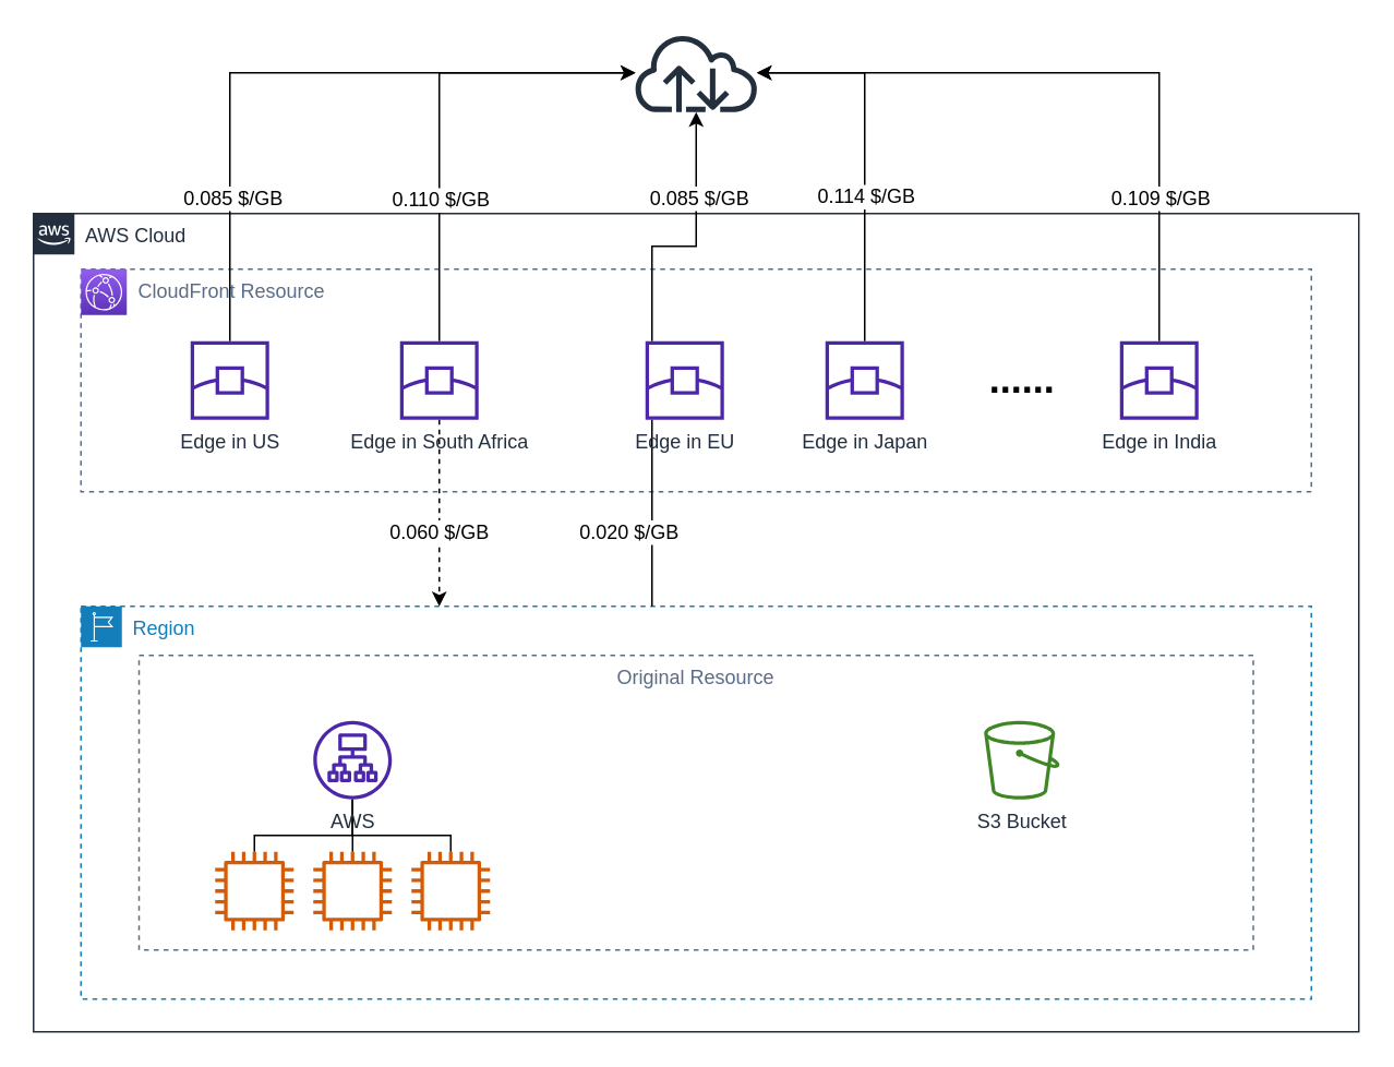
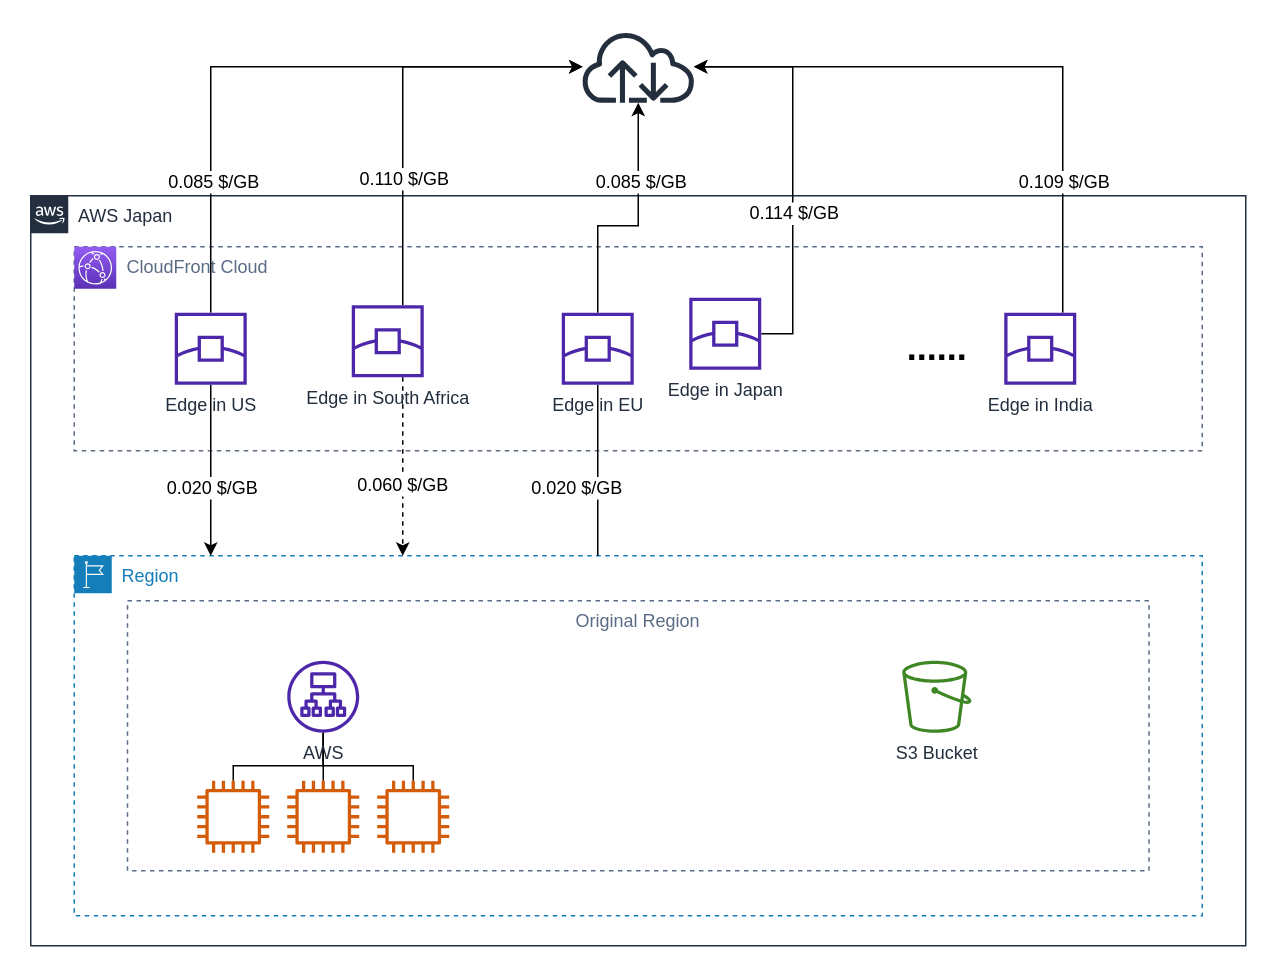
- <mxCell id="2" value="AWS Cloud" style="points=[[0,0],[0.25,0],[0.5,0],[0.75,0],[1,0],[1,0.25],[1,0.5],[1,0.75],[1,1],[0.75,1],[0.5,1],[0.25,1],[0,1],[0,0.75],[0,0.5],[0,0.25]];outlineConnect=0;gradientColor=none;html=1;whiteSpace=wrap;fontSize=12;fontStyle=0;container=1;pointerEvents=0;collapsible=0;recursiveResize=0;shape=mxgraph.aws4.group;grIcon=mxgraph.aws4.group_aws_cloud_alt;strokeColor=#232F3E;fillColor=none;verticalAlign=top;align=left;spacingLeft=30;fontColor=#232F3E;dashed=0;" vertex="1" parent="1"><mxGeometry x="20" y="130" width="810" height="500" as="geometry" /></mxCell>
+ <mxCell id="2" value="AWS Japan" style="points=[[0,0],[0.25,0],[0.5,0],[0.75,0],[1,0],[1,0.25],[1,0.5],[1,0.75],[1,1],[0.75,1],[0.5,1],[0.25,1],[0,1],[0,0.75],[0,0.5],[0,0.25]];outlineConnect=0;gradientColor=none;html=1;whiteSpace=wrap;fontSize=12;fontStyle=0;container=1;pointerEvents=0;collapsible=0;recursiveResize=0;shape=mxgraph.aws4.group;grIcon=mxgraph.aws4.group_aws_cloud_alt;strokeColor=#232F3E;fillColor=none;verticalAlign=top;align=left;spacingLeft=30;fontColor=#232F3E;dashed=0;" vertex="1" parent="1"><mxGeometry x="20" y="130" width="810" height="500" as="geometry" /></mxCell>
- <mxCell id="3" value="          CloudFront Resource" style="fillColor=none;strokeColor=#5A6C86;dashed=1;verticalAlign=top;fontStyle=0;fontColor=#5A6C86;align=left;" vertex="1" parent="1"><mxGeometry x="49" y="164" width="752" height="136" as="geometry" /></mxCell>
+ <mxCell id="3" value="          CloudFront Cloud" style="fillColor=none;strokeColor=#5A6C86;dashed=1;verticalAlign=top;fontStyle=0;fontColor=#5A6C86;align=left;" vertex="1" parent="1"><mxGeometry x="49" y="164" width="752" height="136" as="geometry" /></mxCell>
- <mxCell id="36" value="Edge in South Africa" style="sketch=0;outlineConnect=0;fontColor=#232F3E;gradientColor=none;fillColor=#4D27AA;strokeColor=none;dashed=0;verticalLabelPosition=bottom;verticalAlign=top;align=center;html=1;fontSize=12;fontStyle=0;aspect=fixed;pointerEvents=1;shape=mxgraph.aws4.edge_location;" vertex="1" parent="1"><mxGeometry x="244" y="208" width="48" height="48" as="geometry" /></mxCell>
+ <mxCell id="36" value="Edge in South Africa" style="sketch=0;outlineConnect=0;fontColor=#232F3E;gradientColor=none;fillColor=#4D27AA;strokeColor=none;dashed=0;verticalLabelPosition=bottom;verticalAlign=top;align=center;html=1;fontSize=12;fontStyle=0;aspect=fixed;pointerEvents=1;shape=mxgraph.aws4.edge_location;" vertex="1" parent="1"><mxGeometry x="234" y="203" width="48" height="48" as="geometry" /></mxCell>
- <mxCell id="25" value="Edge in EU" style="sketch=0;outlineConnect=0;fontColor=#232F3E;gradientColor=none;fillColor=#4D27AA;strokeColor=none;dashed=0;verticalLabelPosition=bottom;verticalAlign=top;align=center;html=1;fontSize=12;fontStyle=0;aspect=fixed;pointerEvents=1;shape=mxgraph.aws4.edge_location;" vertex="1" parent="1"><mxGeometry x="394" y="208" width="48" height="48" as="geometry" /></mxCell>
+ <mxCell id="25" value="Edge in EU" style="sketch=0;outlineConnect=0;fontColor=#232F3E;gradientColor=none;fillColor=#4D27AA;strokeColor=none;dashed=0;verticalLabelPosition=bottom;verticalAlign=top;align=center;html=1;fontSize=12;fontStyle=0;aspect=fixed;pointerEvents=1;shape=mxgraph.aws4.edge_location;" vertex="1" parent="1"><mxGeometry x="374" y="208" width="48" height="48" as="geometry" /></mxCell>
- <mxCell id="28" value="Edge in Japan" style="sketch=0;outlineConnect=0;fontColor=#232F3E;gradientColor=none;fillColor=#4D27AA;strokeColor=none;dashed=0;verticalLabelPosition=bottom;verticalAlign=top;align=center;html=1;fontSize=12;fontStyle=0;aspect=fixed;pointerEvents=1;shape=mxgraph.aws4.edge_location;" vertex="1" parent="1"><mxGeometry x="504" y="208" width="48" height="48" as="geometry" /></mxCell>
+ <mxCell id="28" value="Edge in Japan" style="sketch=0;outlineConnect=0;fontColor=#232F3E;gradientColor=none;fillColor=#4D27AA;strokeColor=none;dashed=0;verticalLabelPosition=bottom;verticalAlign=top;align=center;html=1;fontSize=12;fontStyle=0;aspect=fixed;pointerEvents=1;shape=mxgraph.aws4.edge_location;" vertex="1" parent="1"><mxGeometry x="459" y="198" width="48" height="48" as="geometry" /></mxCell>
- <mxCell id="31" value="Edge in India" style="sketch=0;outlineConnect=0;fontColor=#232F3E;gradientColor=none;fillColor=#4D27AA;strokeColor=none;dashed=0;verticalLabelPosition=bottom;verticalAlign=top;align=center;html=1;fontSize=12;fontStyle=0;aspect=fixed;pointerEvents=1;shape=mxgraph.aws4.edge_location;" vertex="1" parent="1"><mxGeometry x="684" y="208" width="48" height="48" as="geometry" /></mxCell>
+ <mxCell id="31" value="Edge in India" style="sketch=0;outlineConnect=0;fontColor=#232F3E;gradientColor=none;fillColor=#4D27AA;strokeColor=none;dashed=0;verticalLabelPosition=bottom;verticalAlign=top;align=center;html=1;fontSize=12;fontStyle=0;aspect=fixed;pointerEvents=1;shape=mxgraph.aws4.edge_location;" vertex="1" parent="1"><mxGeometry x="669" y="208" width="48" height="48" as="geometry" /></mxCell>
+ <mxCell id="6" style="edgeStyle=orthogonalEdgeStyle;rounded=0;orthogonalLoop=1;jettySize=auto;html=1;fontSize=12;endArrow=classic;endFill=1;" edge="1" parent="1" source="10" target="4"><mxGeometry relative="1" as="geometry"><Array as="points"><mxPoint x="140" y="340" /><mxPoint x="140" y="340" /></Array></mxGeometry></mxCell>
+ <mxCell id="7" value="0.020 $/GB" style="edgeLabel;html=1;align=center;verticalAlign=middle;resizable=0;points=[];fontSize=12;" vertex="1" connectable="0" parent="6"><mxGeometry x="0.193" relative="1" as="geometry"><mxPoint as="offset" /></mxGeometry></mxCell>
- <mxCell id="5" value="Original Resource" style="fillColor=none;strokeColor=#5A6C86;dashed=1;verticalAlign=top;fontStyle=0;fontColor=#5A6C86;" vertex="1" parent="1"><mxGeometry x="84.5" y="400" width="681" height="180" as="geometry" /></mxCell>
+ <mxCell id="5" value="Original Region" style="fillColor=none;strokeColor=#5A6C86;dashed=1;verticalAlign=top;fontStyle=0;fontColor=#5A6C86;" vertex="1" parent="1"><mxGeometry x="84.5" y="400" width="681" height="180" as="geometry" /></mxCell>
